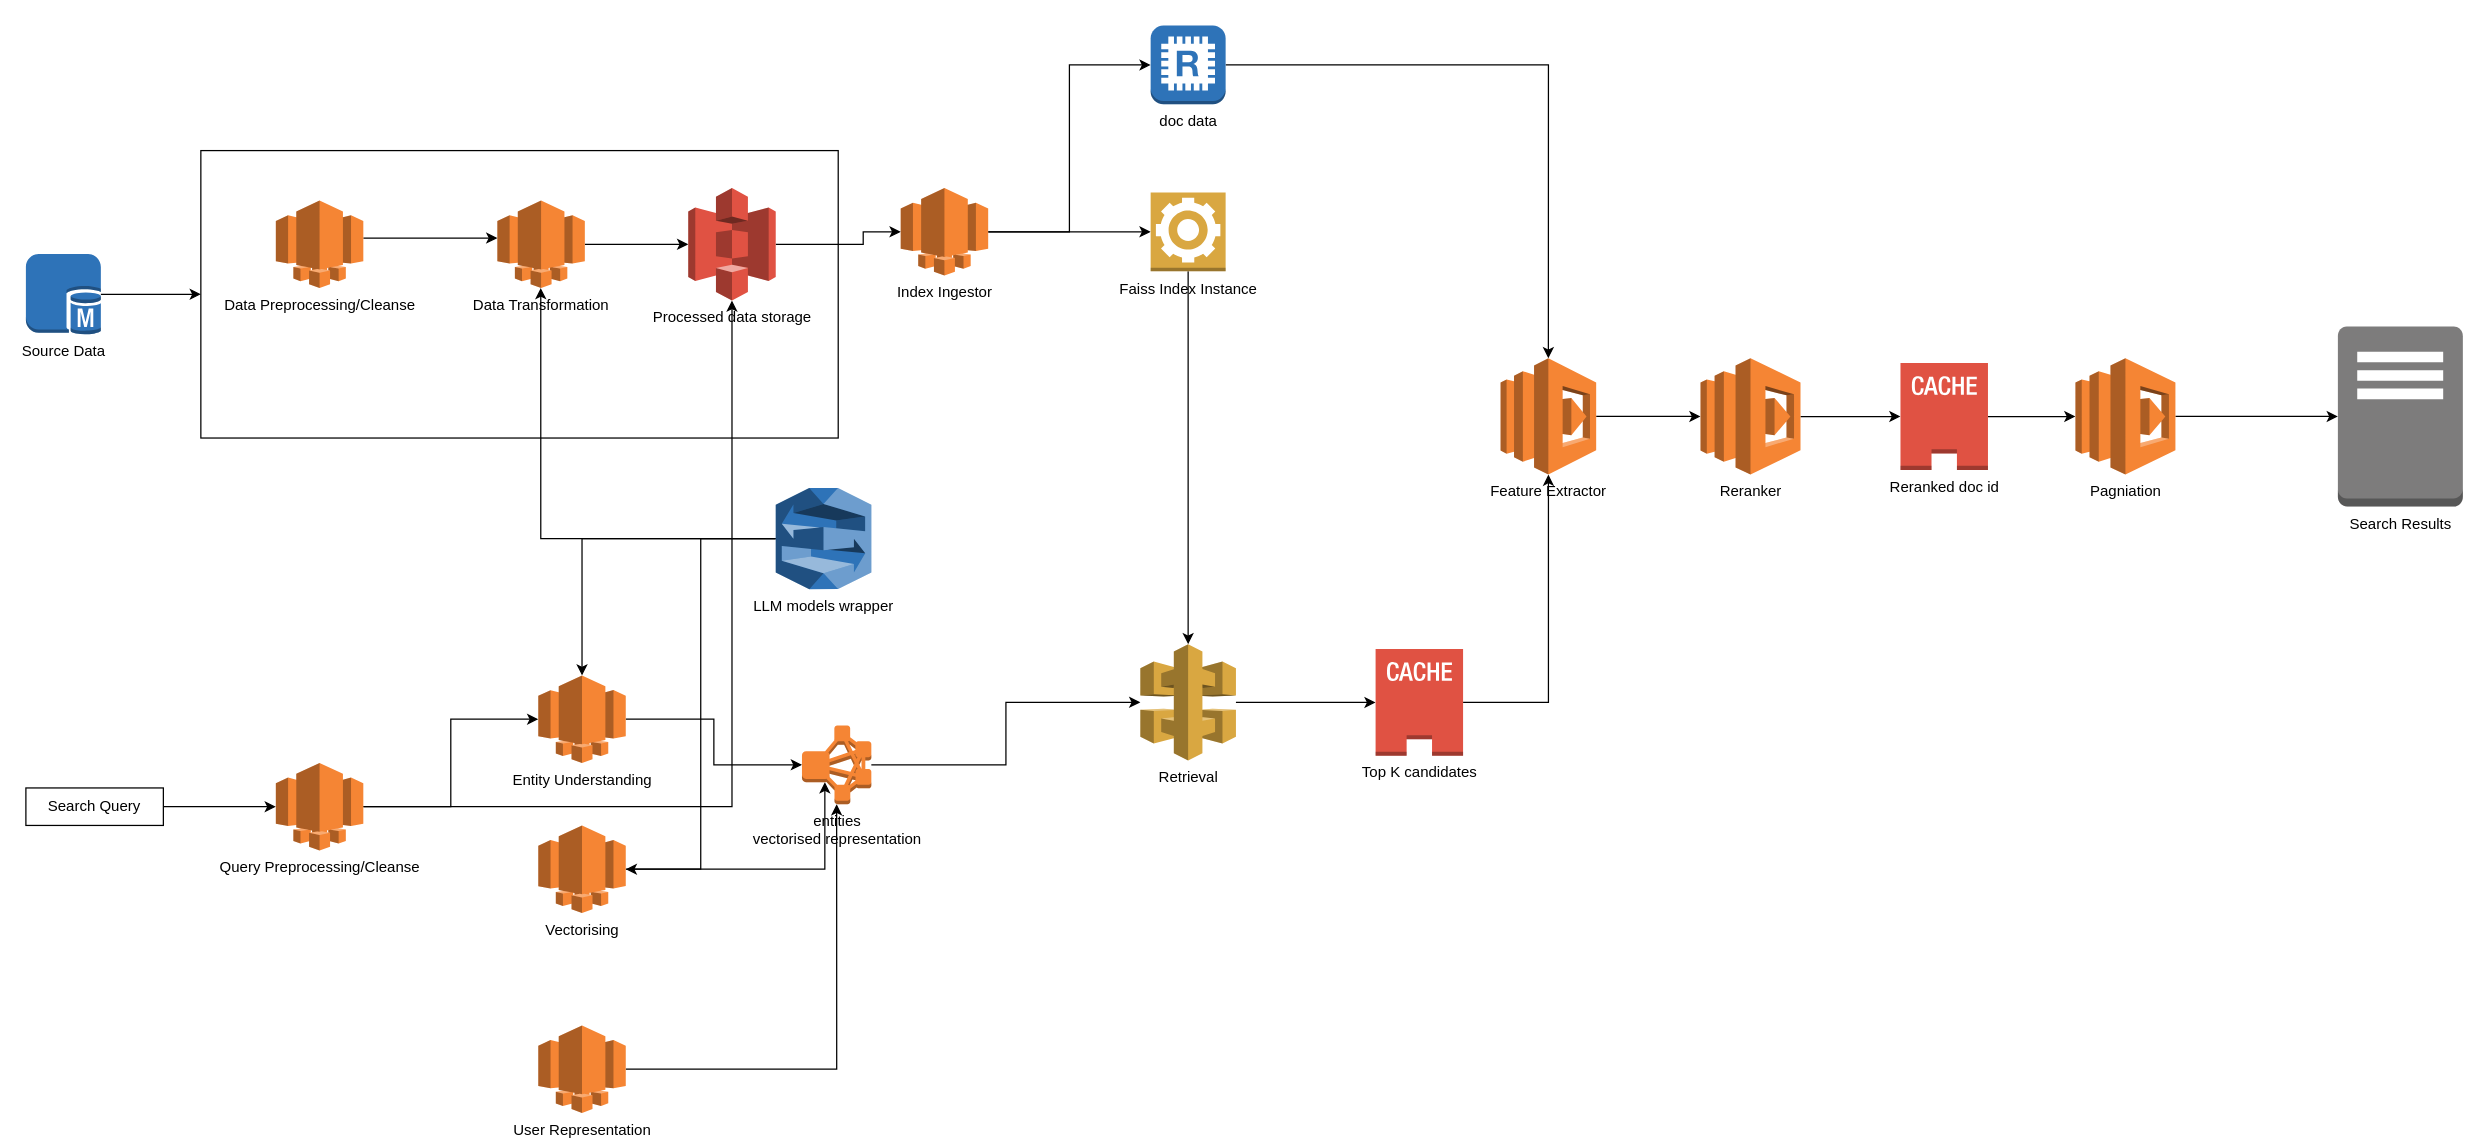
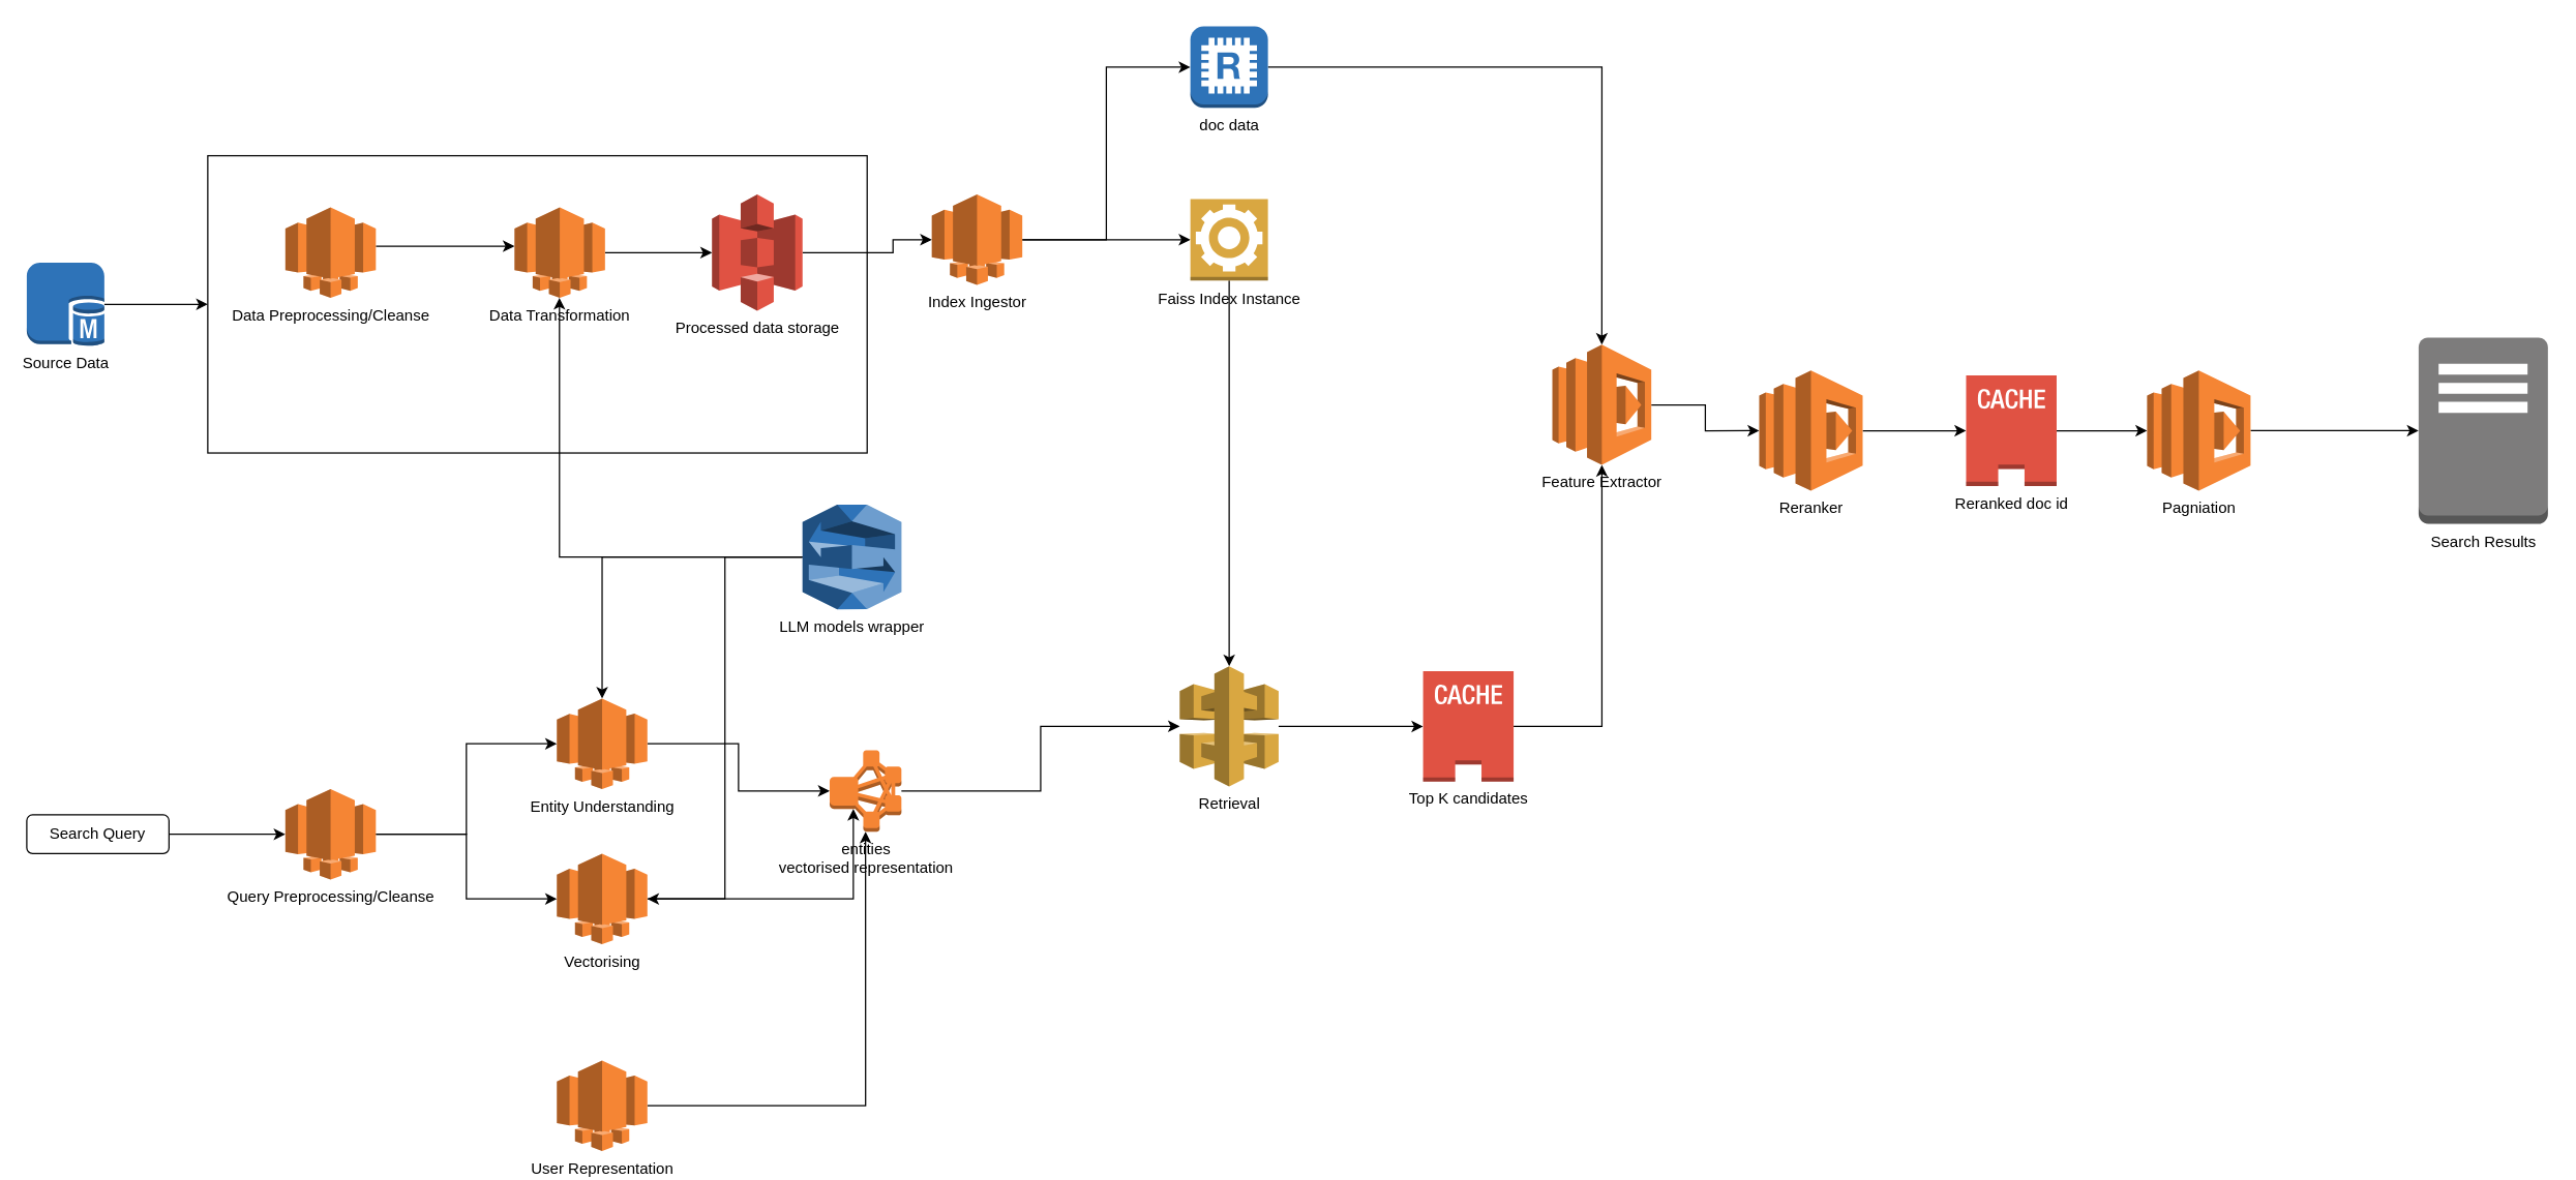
- <mxCell id="38" value="Feature Extractor" style="outlineConnect=0;dashed=0;verticalLabelPosition=bottom;verticalAlign=top;align=center;html=1;shape=mxgraph.aws3.lambda;fillColor=#F58534;gradientColor=none;" vertex="1" parent="1"><mxGeometry x="1200" y="286.25" width="76.5" height="93" as="geometry" /></mxCell>
+ <mxCell id="38" value="Feature Extractor" style="outlineConnect=0;dashed=0;verticalLabelPosition=bottom;verticalAlign=top;align=center;html=1;shape=mxgraph.aws3.lambda;fillColor=#F58534;gradientColor=none;" vertex="1" parent="1"><mxGeometry x="1200" y="266.25" width="76.5" height="93" as="geometry" /></mxCell>
- <mxCell id="24" style="edgeStyle=orthogonalEdgeStyle;rounded=0;orthogonalLoop=1;jettySize=auto;html=1;" edge="1" parent="1" source="25" target="34"><mxGeometry relative="1" as="geometry" /></mxCell>
+ <mxCell id="24" style="edgeStyle=orthogonalEdgeStyle;rounded=0;orthogonalLoop=1;jettySize=auto;html=1;" edge="1" parent="1" source="25" target="29"><mxGeometry relative="1" as="geometry" /></mxCell>
- <mxCell id="22" value="Search Query" style="whiteSpace=wrap;html=1;rounded=0;" vertex="1" parent="1"><mxGeometry x="20" y="630" width="110" height="30" as="geometry" /></mxCell>
+ <mxCell id="22" value="Search Query" style="rounded=1;whiteSpace=wrap;html=1;" vertex="1" parent="1"><mxGeometry x="20" y="630" width="110" height="30" as="geometry" /></mxCell>
